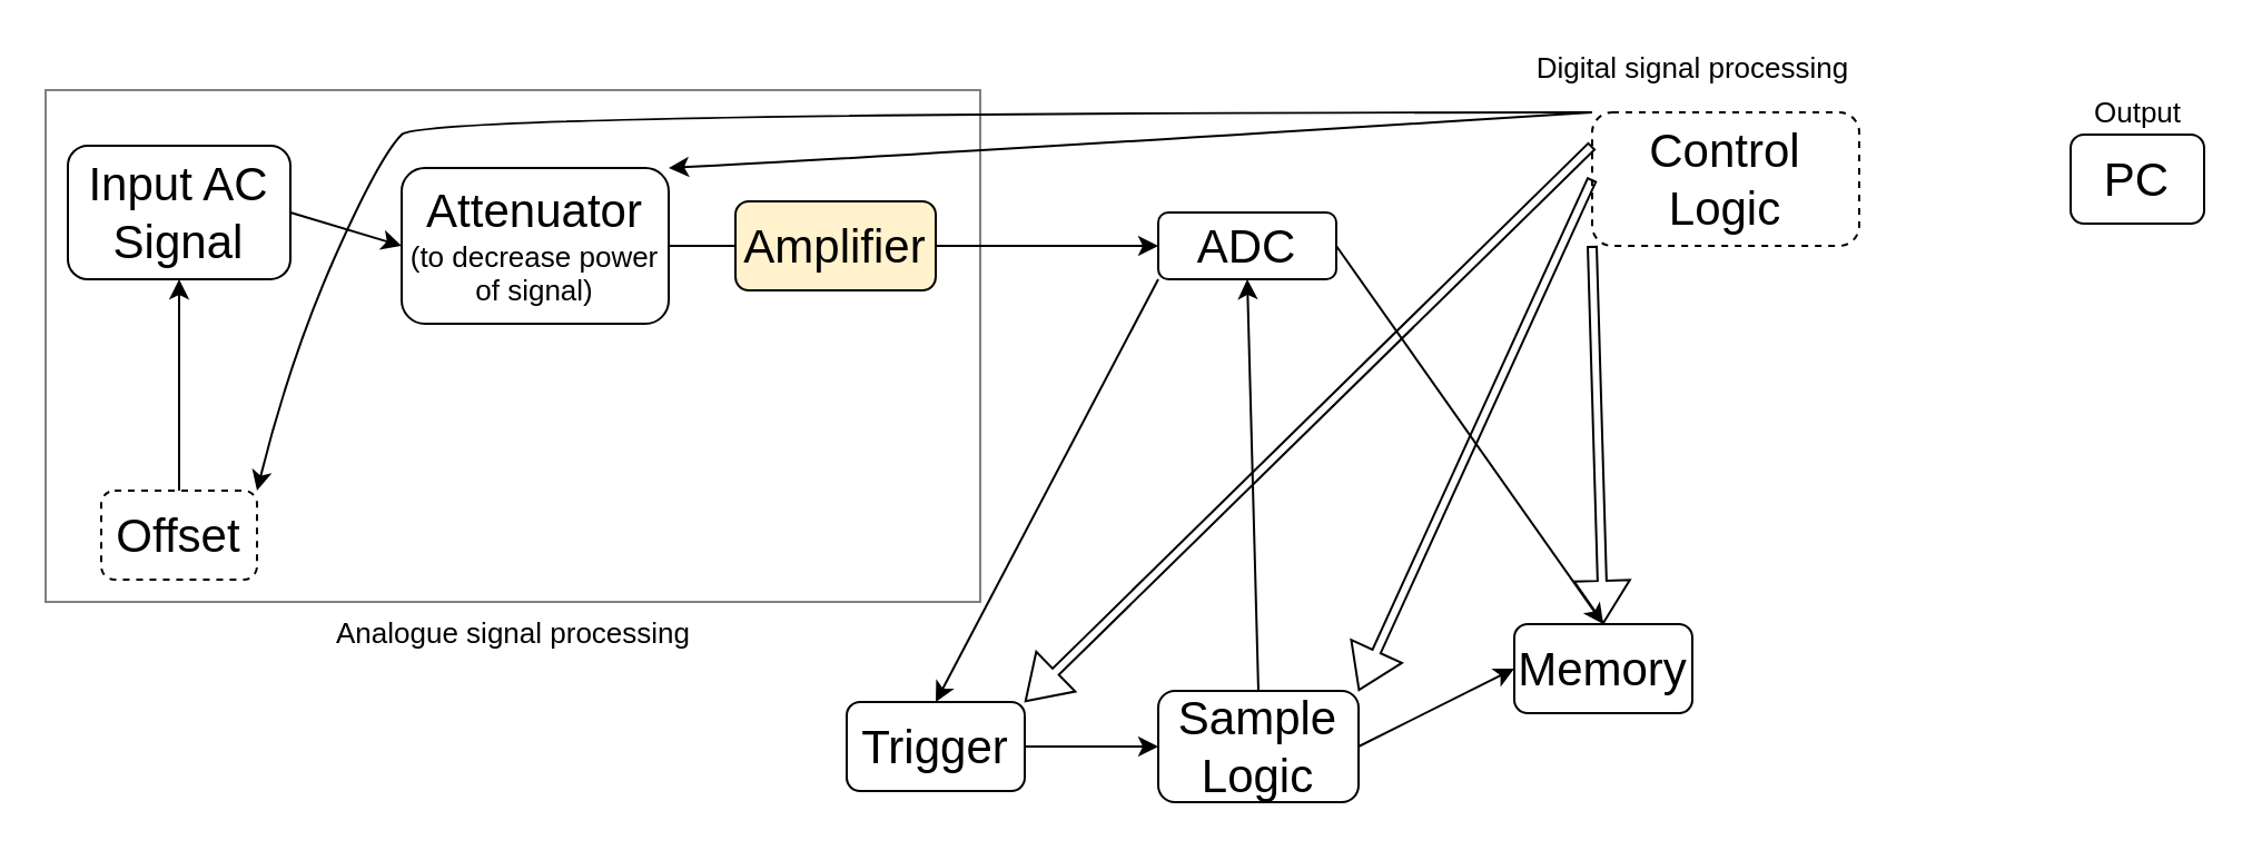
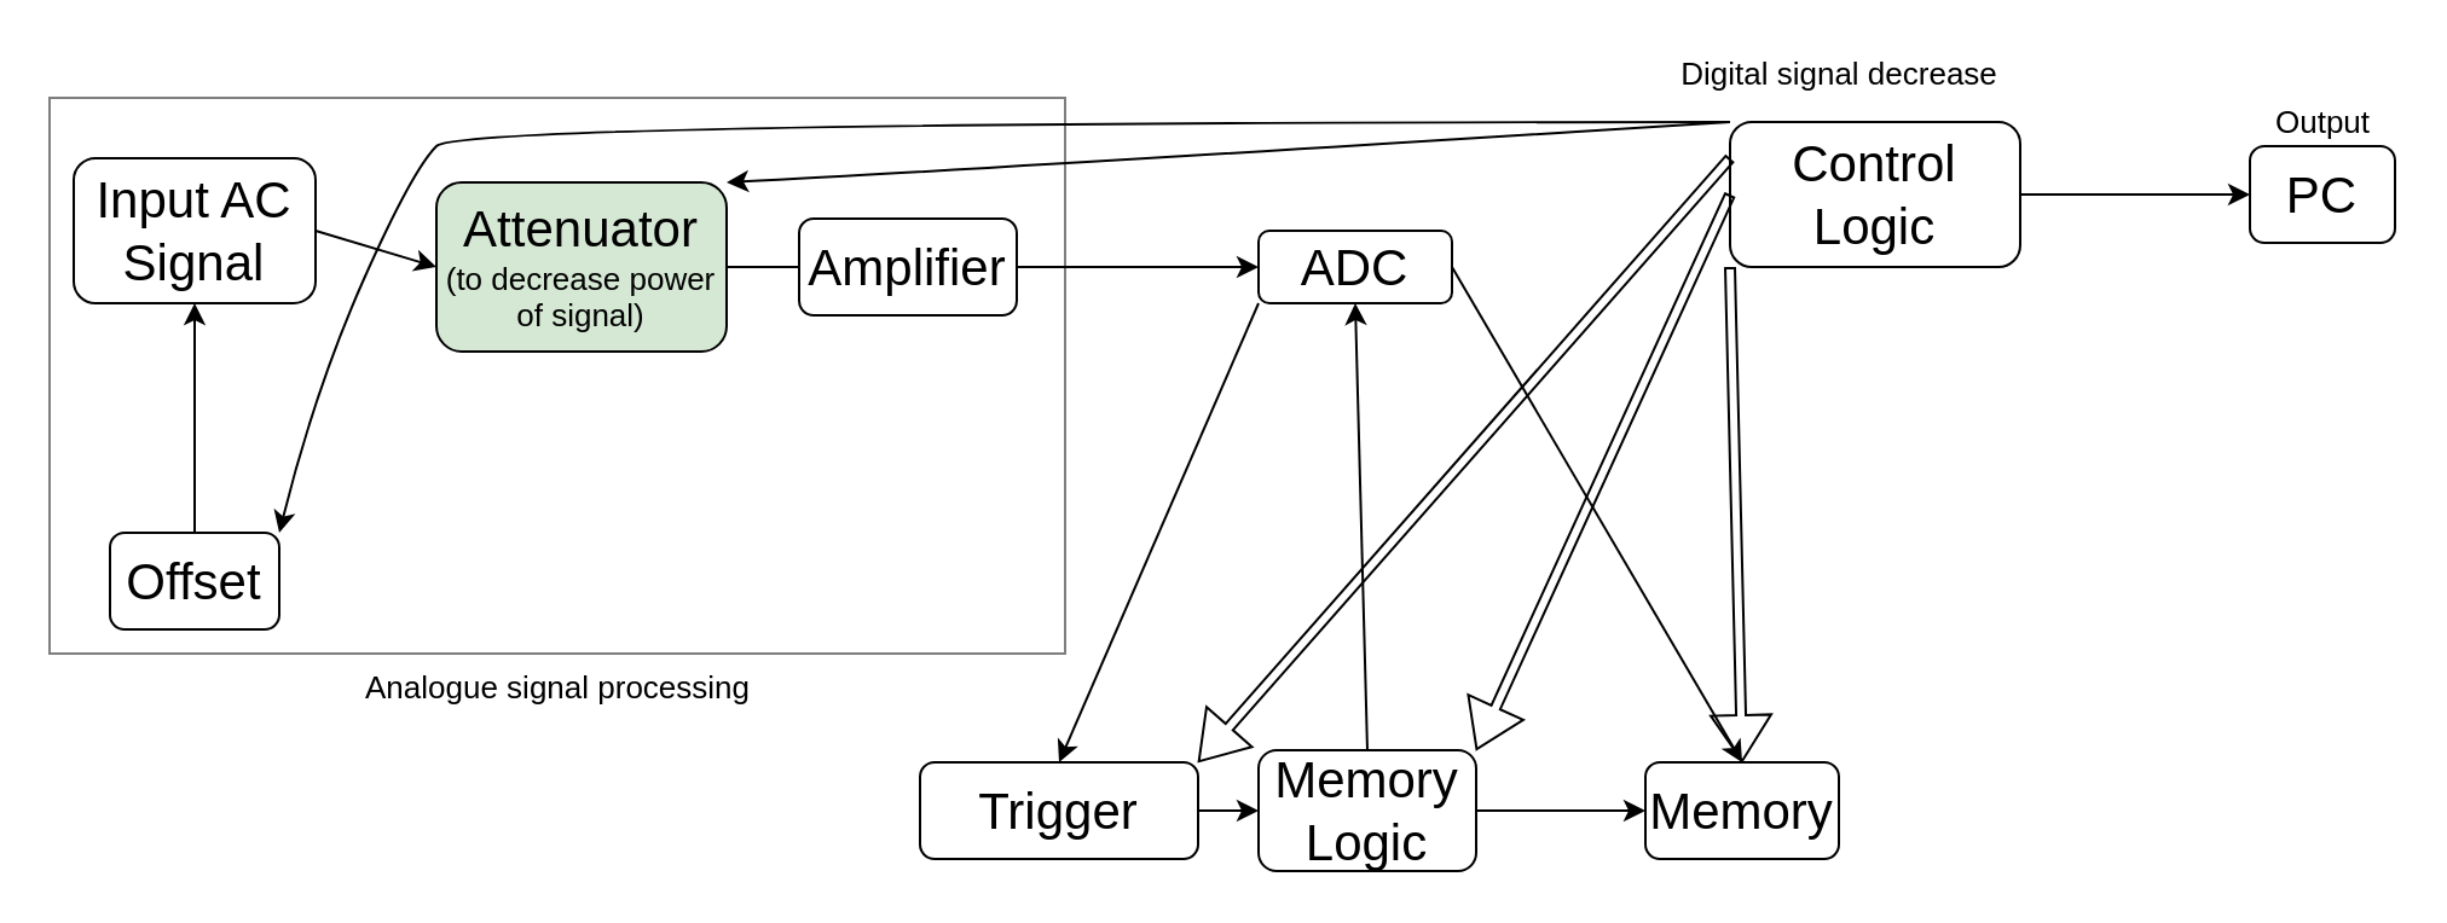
- <mxCell id="26" value="Digital signal processing" style="text;html=1;align=center;verticalAlign=middle;resizable=0;points=[];autosize=1;strokeColor=none;fillColor=none;fontSize=13;" vertex="1" parent="1"><mxGeometry x="680" y="20" width="160" height="20" as="geometry" /></mxCell>
+ <mxCell id="26" value="Digital signal decrease" style="text;html=1;align=center;verticalAlign=middle;resizable=0;points=[];autosize=1;strokeColor=none;fillColor=none;fontSize=13;" vertex="1" parent="1"><mxGeometry x="680" y="20" width="160" height="20" as="geometry" /></mxCell>
- <mxCell id="10" value="&lt;font style=&quot;font-size: 21px&quot;&gt;Control Logic&lt;br&gt;&lt;/font&gt;" style="rounded=1;whiteSpace=wrap;html=1;dashed=1;" vertex="1" parent="1"><mxGeometry x="715" y="50" width="120" height="60" as="geometry" /></mxCell>
+ <mxCell id="10" value="&lt;font style=&quot;font-size: 21px&quot;&gt;Control Logic&lt;br&gt;&lt;/font&gt;" style="rounded=1;whiteSpace=wrap;html=1;" vertex="1" parent="1"><mxGeometry x="715" y="50" width="120" height="60" as="geometry" /></mxCell>
+ <mxCell id="28" value="" style="endArrow=classic;html=1;rounded=0;fontSize=13;exitX=1;exitY=0.5;exitDx=0;exitDy=0;entryX=0;entryY=0.5;entryDx=0;entryDy=0;" edge="1" parent="1" source="10" target="27"><mxGeometry width="50" height="50" relative="1" as="geometry"><mxPoint x="500" y="380" as="sourcePoint" /><mxPoint x="550" y="330" as="targetPoint" /></mxGeometry></mxCell>
- <mxCell id="3" value="&lt;font&gt;&lt;span style=&quot;font-size: 21px&quot;&gt;Attenuator&lt;/span&gt;&lt;br&gt;&lt;font style=&quot;font-size: 13px&quot;&gt;(to decrease power of signal)&lt;/font&gt;&lt;br&gt;&lt;/font&gt;" style="rounded=1;whiteSpace=wrap;html=1;" vertex="1" parent="1"><mxGeometry x="180" y="75" width="120" height="70" as="geometry" /></mxCell>
+ <mxCell id="3" value="&lt;font&gt;&lt;span style=&quot;font-size: 21px&quot;&gt;Attenuator&lt;/span&gt;&lt;br&gt;&lt;font style=&quot;font-size: 13px&quot;&gt;(to decrease power of signal)&lt;/font&gt;&lt;br&gt;&lt;/font&gt;" style="rounded=1;whiteSpace=wrap;html=1;fillColor=#d5e8d4;" vertex="1" parent="1"><mxGeometry x="180" y="75" width="120" height="70" as="geometry" /></mxCell>
- <mxCell id="4" value="&lt;font style=&quot;font-size: 21px&quot;&gt;Amplifier&lt;/font&gt;" style="rounded=1;whiteSpace=wrap;html=1;fillColor=#fff2cc;" vertex="1" parent="1"><mxGeometry x="330" y="90" width="90" height="40" as="geometry" /></mxCell>
+ <mxCell id="4" value="&lt;font style=&quot;font-size: 21px&quot;&gt;Amplifier&lt;/font&gt;" style="rounded=1;whiteSpace=wrap;html=1;" vertex="1" parent="1"><mxGeometry x="330" y="90" width="90" height="40" as="geometry" /></mxCell>
- <mxCell id="9" value="&lt;font style=&quot;font-size: 21px&quot;&gt;Offset&lt;/font&gt;" style="rounded=1;whiteSpace=wrap;html=1;dashed=1;" vertex="1" parent="1"><mxGeometry x="45" y="220" width="70" height="40" as="geometry" /></mxCell>
+ <mxCell id="9" value="&lt;font style=&quot;font-size: 21px&quot;&gt;Offset&lt;/font&gt;" style="rounded=1;whiteSpace=wrap;html=1;" vertex="1" parent="1"><mxGeometry x="45" y="220" width="70" height="40" as="geometry" /></mxCell>
- <mxCell id="8" value="&lt;font style=&quot;font-size: 21px&quot;&gt;Memory&lt;/font&gt;" style="rounded=1;whiteSpace=wrap;html=1;" vertex="1" parent="1"><mxGeometry x="680" y="280" width="80" height="40" as="geometry" /></mxCell>
+ <mxCell id="8" value="&lt;font style=&quot;font-size: 21px&quot;&gt;Memory&lt;/font&gt;" style="rounded=1;whiteSpace=wrap;html=1;" vertex="1" parent="1"><mxGeometry x="680" y="315" width="80" height="40" as="geometry" /></mxCell>
- <mxCell id="6" value="&lt;font style=&quot;font-size: 21px&quot;&gt;Trigger&lt;/font&gt;" style="rounded=1;whiteSpace=wrap;html=1;" vertex="1" parent="1"><mxGeometry x="380" y="315" width="80" height="40" as="geometry" /></mxCell>
+ <mxCell id="6" value="&lt;font style=&quot;font-size: 21px&quot;&gt;Trigger&lt;/font&gt;" style="rounded=1;whiteSpace=wrap;html=1;" vertex="1" parent="1"><mxGeometry x="380" y="315" width="115" height="40" as="geometry" /></mxCell>
- <mxCell id="7" value="&lt;font style=&quot;font-size: 21px&quot;&gt;Sample&lt;br&gt;Logic&lt;br&gt;&lt;/font&gt;" style="rounded=1;whiteSpace=wrap;html=1;" vertex="1" parent="1"><mxGeometry x="520" y="310" width="90" height="50" as="geometry" /></mxCell>
+ <mxCell id="7" value="&lt;font style=&quot;font-size: 21px&quot;&gt;Memory&lt;br&gt;Logic&lt;br&gt;&lt;/font&gt;" style="rounded=1;whiteSpace=wrap;html=1;" vertex="1" parent="1"><mxGeometry x="520" y="310" width="90" height="50" as="geometry" /></mxCell>
